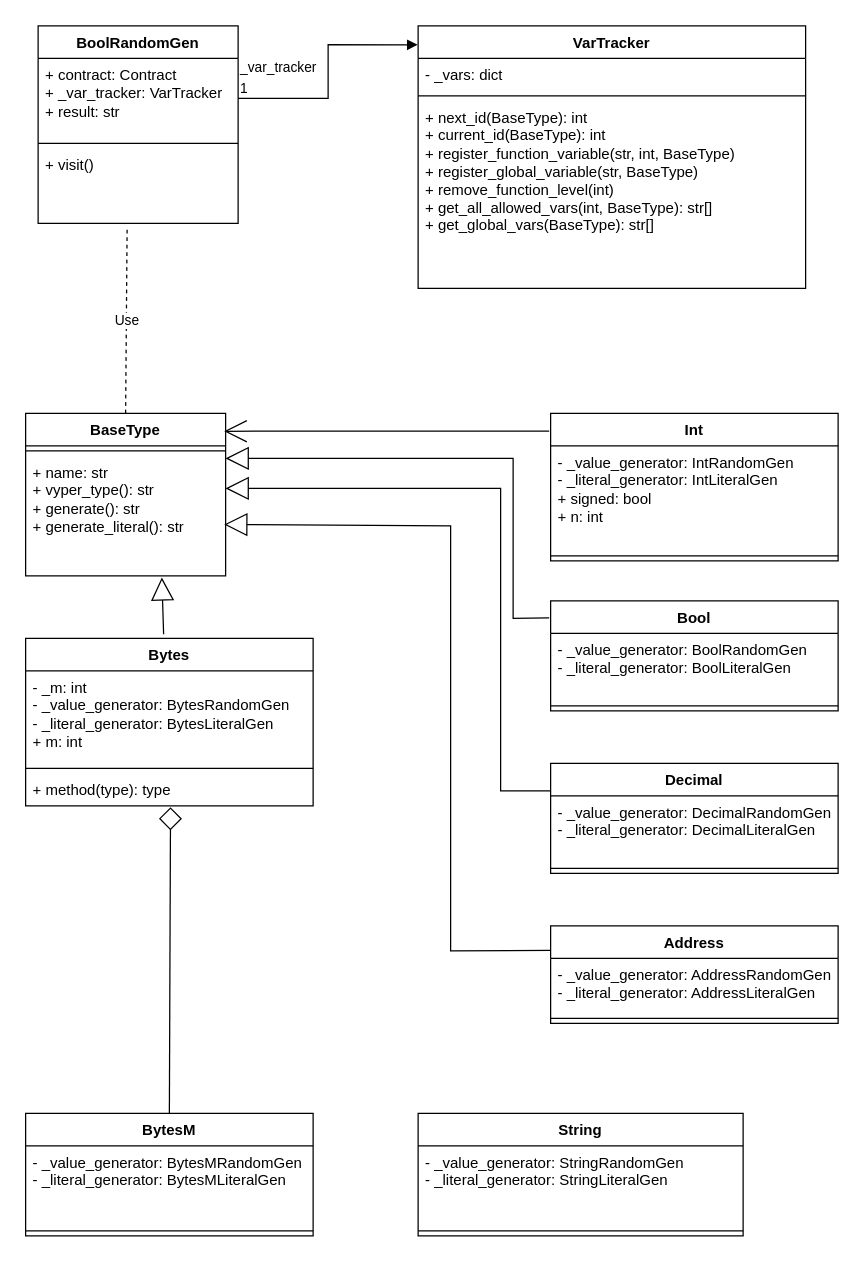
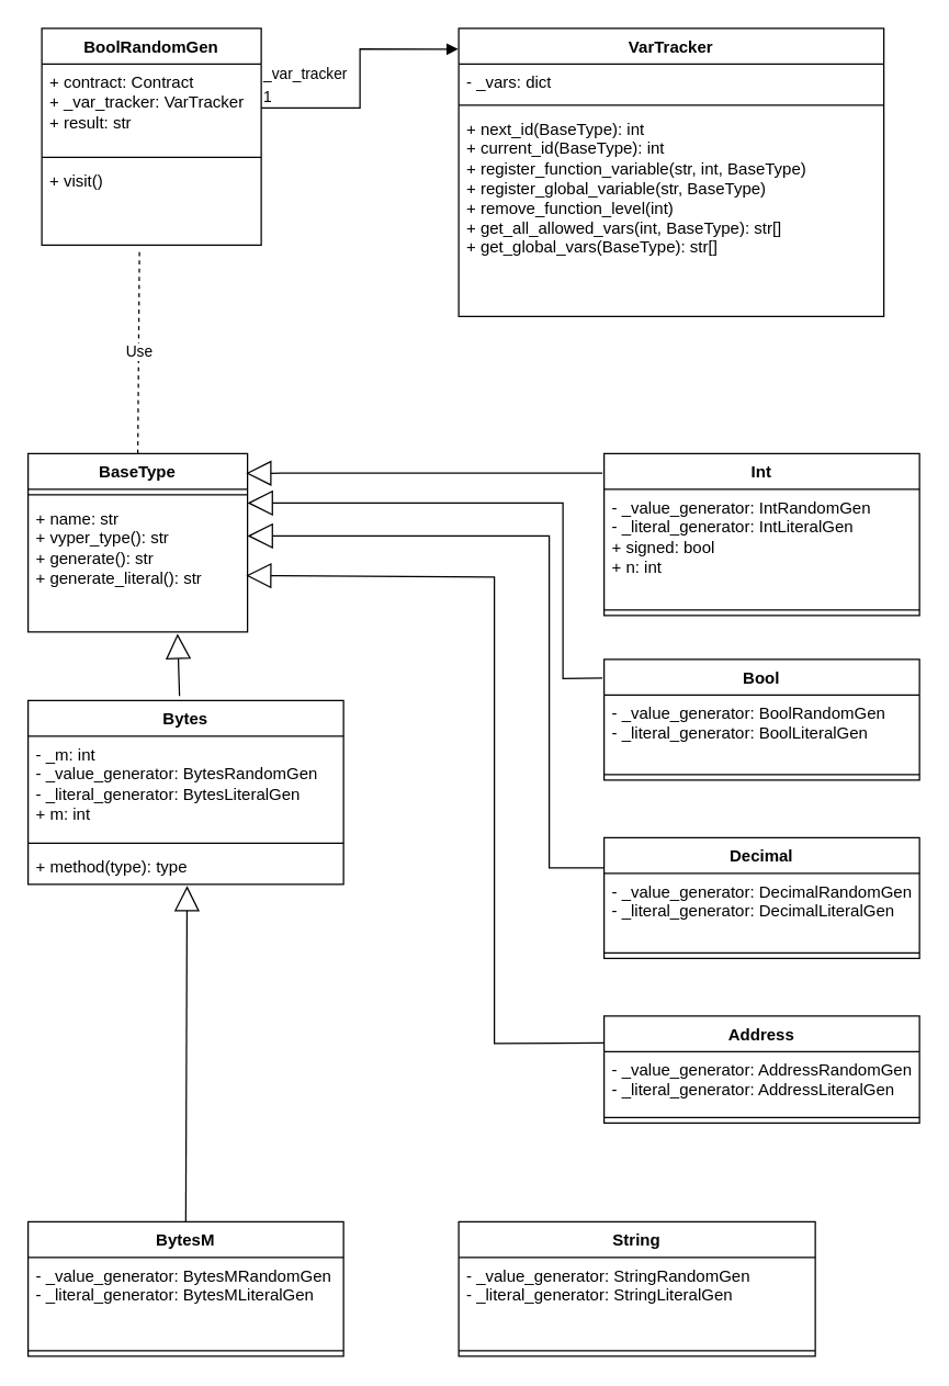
- <mxCell id="28" value="" style="endArrow=open;endSize=16;endFill=0;html=1;rounded=0;exitX=-0.005;exitY=0.121;exitDx=0;exitDy=0;exitPerimeter=0;entryX=0.993;entryY=0.11;entryDx=0;entryDy=0;entryPerimeter=0;" edge="1" parent="1" source="25" target="10"><mxGeometry width="160" relative="1" as="geometry"><mxPoint x="240" y="540" as="sourcePoint" /><mxPoint x="400" y="540" as="targetPoint" /></mxGeometry></mxCell>
+ <mxCell id="28" value="" style="endArrow=block;endSize=16;endFill=0;html=1;rounded=0;exitX=-0.005;exitY=0.121;exitDx=0;exitDy=0;exitPerimeter=0;entryX=0.993;entryY=0.11;entryDx=0;entryDy=0;entryPerimeter=0;" edge="1" parent="1" source="25" target="10"><mxGeometry width="160" relative="1" as="geometry"><mxPoint x="240" y="540" as="sourcePoint" /><mxPoint x="400" y="540" as="targetPoint" /></mxGeometry></mxCell>
- <mxCell id="21" value="&lt;br&gt;" style="endArrow=diamond;endSize=16;endFill=0;html=1;rounded=0;exitX=0.5;exitY=0;exitDx=0;exitDy=0;entryX=0.504;entryY=1.041;entryDx=0;entryDy=0;entryPerimeter=0;" edge="1" parent="1" source="18" target="16"><mxGeometry width="160" relative="1" as="geometry"><mxPoint x="240" y="750" as="sourcePoint" /><mxPoint x="400" y="750" as="targetPoint" /></mxGeometry></mxCell>
+ <mxCell id="21" value="&lt;br&gt;" style="endArrow=block;endSize=16;endFill=0;html=1;rounded=0;exitX=0.5;exitY=0;exitDx=0;exitDy=0;entryX=0.504;entryY=1.041;entryDx=0;entryDy=0;entryPerimeter=0;" edge="1" parent="1" source="18" target="16"><mxGeometry width="160" relative="1" as="geometry"><mxPoint x="240" y="750" as="sourcePoint" /><mxPoint x="400" y="750" as="targetPoint" /></mxGeometry></mxCell>
